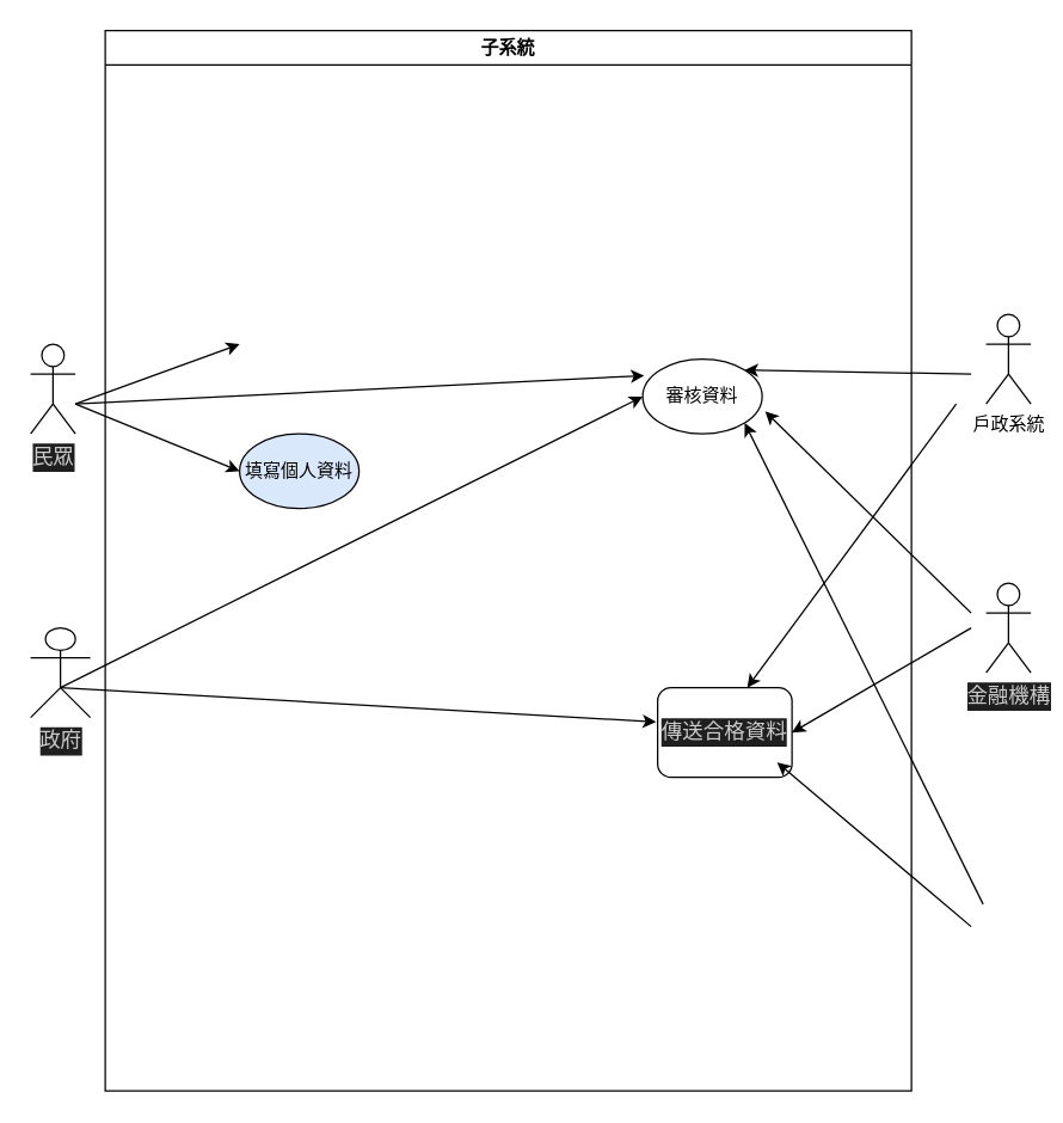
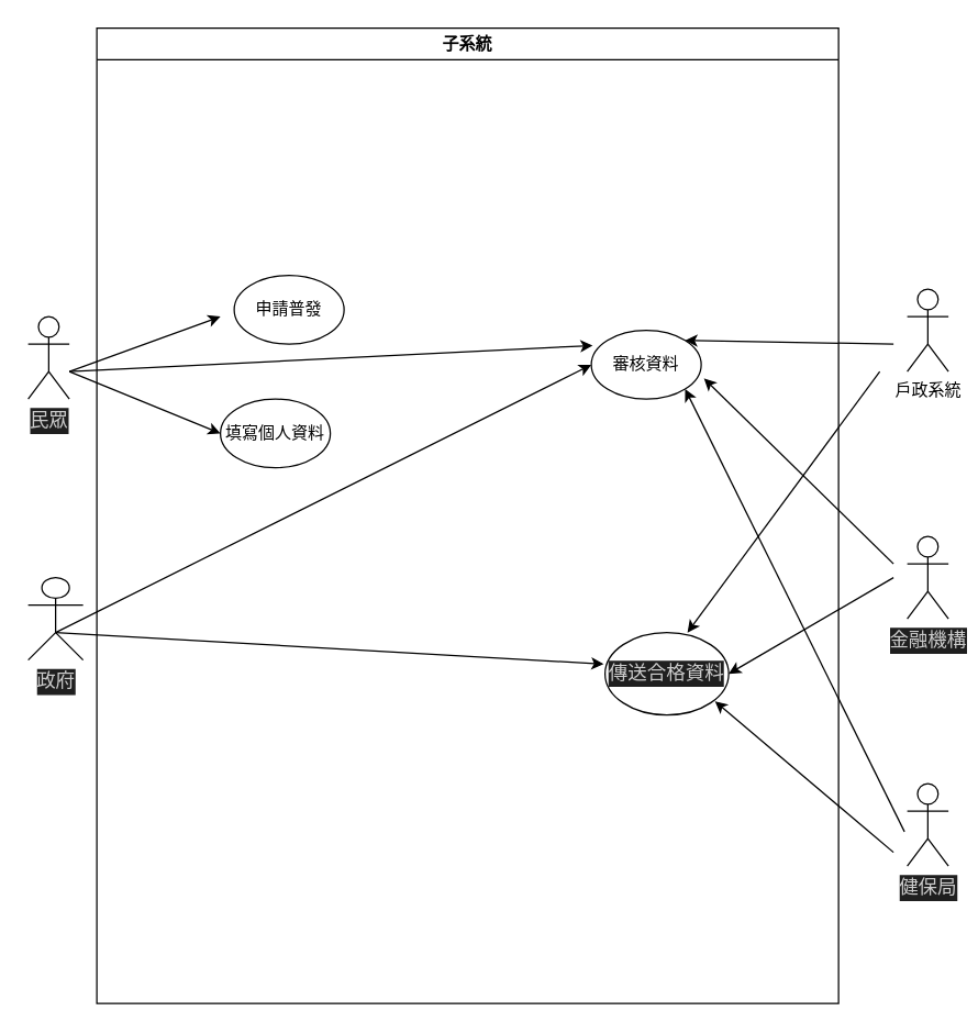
+ <mxCell id="6" value="申請普發" style="ellipse;whiteSpace=wrap;html=1;" parent="1" vertex="1"><mxGeometry x="170" y="200" width="80" height="50" as="geometry" /></mxCell>
- <mxCell id="8" value="填寫個人資料" style="ellipse;whiteSpace=wrap;html=1;fillColor=#dae8fc;" parent="7" vertex="1"><mxGeometry x="90" y="270" width="80" height="50" as="geometry" /></mxCell>
+ <mxCell id="8" value="填寫個人資料" style="ellipse;whiteSpace=wrap;html=1;" parent="7" vertex="1"><mxGeometry x="90" y="270" width="80" height="50" as="geometry" /></mxCell>
- <mxCell id="9" value="&lt;div style=&quot;color: rgb(204, 204, 204); background-color: rgb(31, 31, 31); font-family: Consolas, &amp;quot;Courier New&amp;quot;, monospace; font-size: 14px; line-height: 19px;&quot;&gt;傳送合格資料&lt;/div&gt;" style="whiteSpace=wrap;html=1;rounded=1;" parent="7" vertex="1"><mxGeometry x="370" y="440" width="90" height="60" as="geometry" /></mxCell>
+ <mxCell id="9" value="&lt;div style=&quot;color: rgb(204, 204, 204); background-color: rgb(31, 31, 31); font-family: Consolas, &amp;quot;Courier New&amp;quot;, monospace; font-size: 14px; line-height: 19px;&quot;&gt;傳送合格資料&lt;/div&gt;" style="ellipse;whiteSpace=wrap;html=1;" parent="7" vertex="1"><mxGeometry x="370" y="440" width="90" height="60" as="geometry" /></mxCell>
+ <mxCell id="22" value="&lt;div style=&quot;color: rgb(204, 204, 204); background-color: rgb(31, 31, 31); font-family: Consolas, &amp;quot;Courier New&amp;quot;, monospace; font-size: 14px; line-height: 19px;&quot;&gt;健保局&lt;/div&gt;" style="shape=umlActor;verticalLabelPosition=bottom;verticalAlign=top;html=1;outlineConnect=0;" vertex="1" parent="1"><mxGeometry x="660" y="570" width="30" height="60" as="geometry" /></mxCell>
